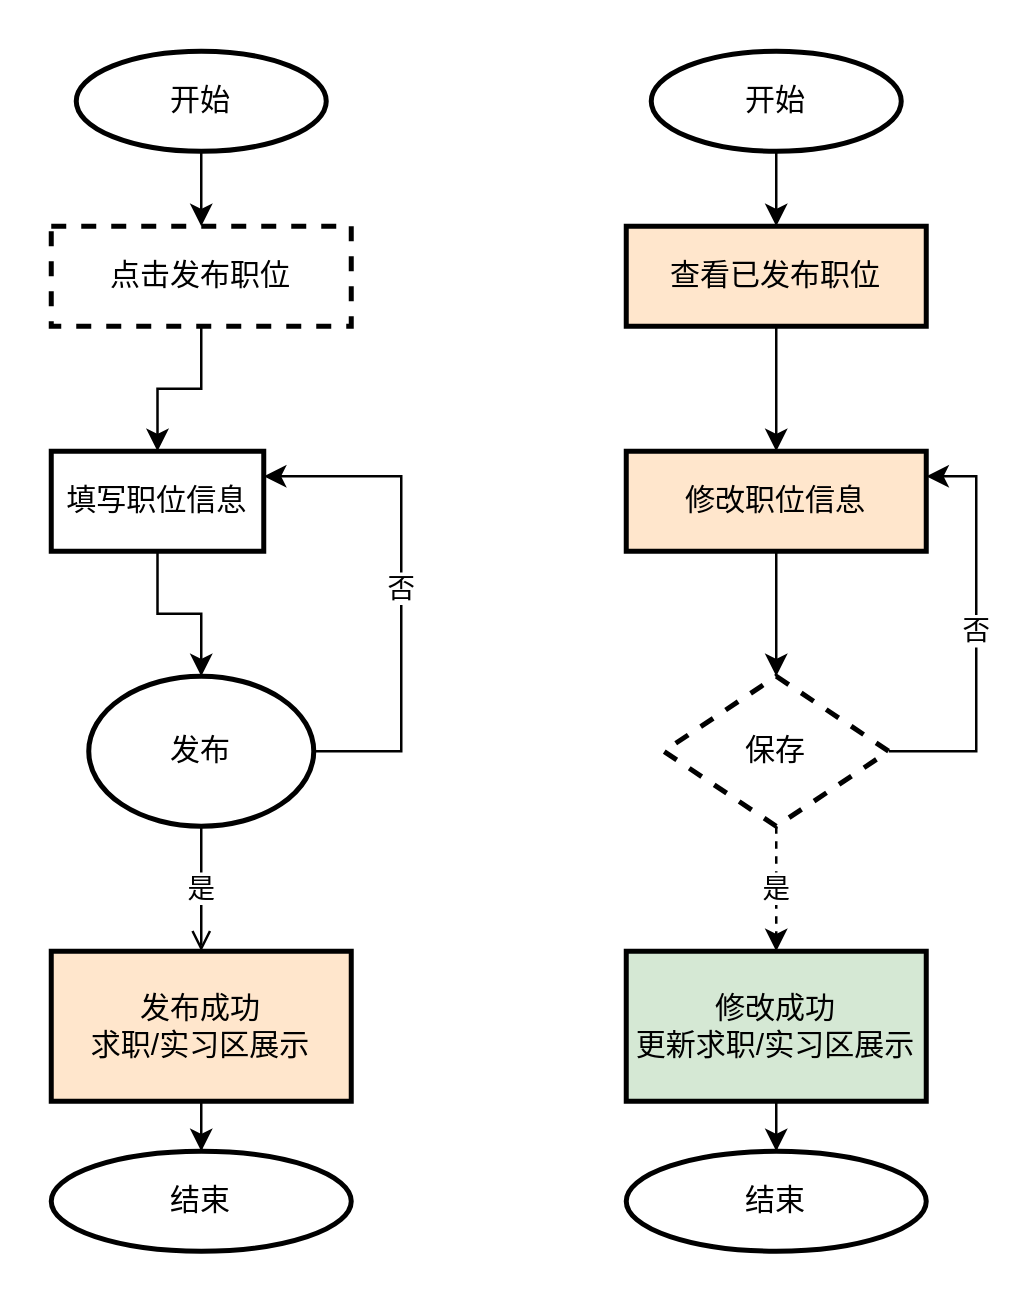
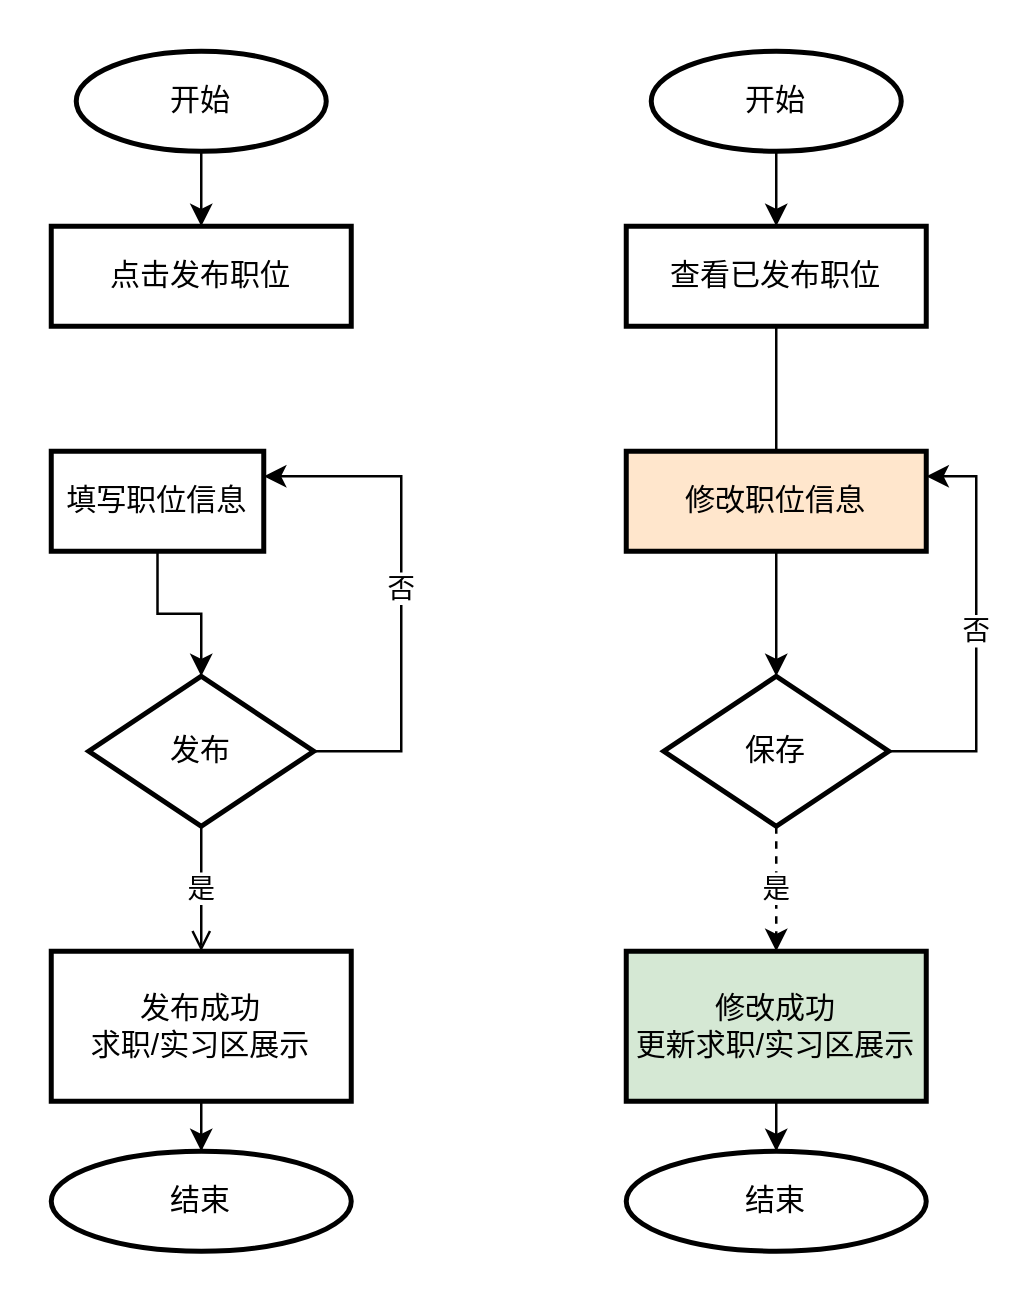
- <mxCell id="5" value="点击发布职位" style="whiteSpace=wrap;html=1;strokeWidth=2;dashed=1;" vertex="1" parent="1"><mxGeometry x="20" y="90" width="120" height="40" as="geometry" /></mxCell>
+ <mxCell id="5" value="点击发布职位" style="whiteSpace=wrap;html=1;strokeWidth=2;" vertex="1" parent="1"><mxGeometry x="20" y="90" width="120" height="40" as="geometry" /></mxCell>
- <mxCell id="17" value="查看已发布职位" style="whiteSpace=wrap;html=1;strokeWidth=2;fillColor=#ffe6cc;" vertex="1" parent="1"><mxGeometry x="250" y="90" width="120" height="40" as="geometry" /></mxCell>
+ <mxCell id="17" value="查看已发布职位" style="whiteSpace=wrap;html=1;strokeWidth=2;" vertex="1" parent="1"><mxGeometry x="250" y="90" width="120" height="40" as="geometry" /></mxCell>
- <mxCell id="4" value="" style="edgeStyle=orthogonalEdgeStyle;rounded=0;orthogonalLoop=1;jettySize=auto;html=1;" edge="1" parent="1" source="5" target="7"><mxGeometry relative="1" as="geometry" /></mxCell>
- <mxCell id="16" value="" style="edgeStyle=orthogonalEdgeStyle;rounded=0;orthogonalLoop=1;jettySize=auto;html=1;" edge="1" parent="1" source="17" target="19"><mxGeometry relative="1" as="geometry" /></mxCell>
+ <mxCell id="16" value="" style="edgeStyle=orthogonalEdgeStyle;rounded=0;orthogonalLoop=1;jettySize=auto;html=1;endArrow=none;" edge="1" parent="1" source="17" target="19"><mxGeometry relative="1" as="geometry" /></mxCell>
- <mxCell id="10" value="发布" style="ellipse;whiteSpace=wrap;html=1;strokeWidth=2;" vertex="1" parent="1"><mxGeometry x="35" y="270" width="90" height="60" as="geometry" /></mxCell>
+ <mxCell id="10" value="发布" style="rhombus;whiteSpace=wrap;html=1;strokeWidth=2;" vertex="1" parent="1"><mxGeometry x="35" y="270" width="90" height="60" as="geometry" /></mxCell>
- <mxCell id="22" value="保存" style="rhombus;whiteSpace=wrap;html=1;strokeWidth=2;dashed=1;" vertex="1" parent="1"><mxGeometry x="265" y="270" width="90" height="60" as="geometry" /></mxCell>
+ <mxCell id="22" value="保存" style="rhombus;whiteSpace=wrap;html=1;strokeWidth=2;" vertex="1" parent="1"><mxGeometry x="265" y="270" width="90" height="60" as="geometry" /></mxCell>
- <mxCell id="12" value="发布成功&lt;br&gt;求职/实习区展示" style="whiteSpace=wrap;html=1;strokeWidth=2;fillColor=#ffe6cc;" vertex="1" parent="1"><mxGeometry x="20" y="380" width="120" height="60" as="geometry" /></mxCell>
+ <mxCell id="12" value="发布成功&lt;br&gt;求职/实习区展示" style="whiteSpace=wrap;html=1;strokeWidth=2;" vertex="1" parent="1"><mxGeometry x="20" y="380" width="120" height="60" as="geometry" /></mxCell>
